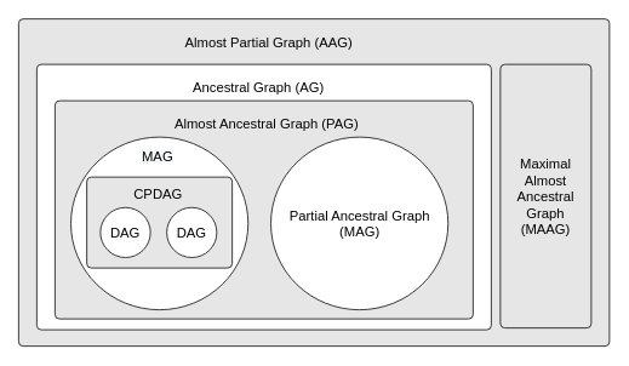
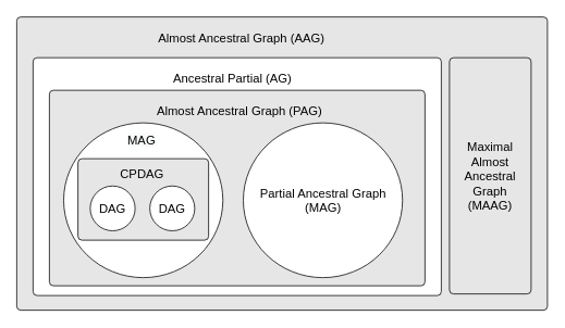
- <mxCell id="11" value="&lt;font style=&quot;font-size: 15px;&quot;&gt;Almost Partial Graph (AAG)&lt;/font&gt;" style="text;html=1;align=center;verticalAlign=middle;resizable=0;points=[];autosize=1;strokeColor=none;fillColor=none;" vertex="1" parent="2"><mxGeometry x="160" y="10" width="230" height="30" as="geometry" /></mxCell>
+ <mxCell id="11" value="&lt;font style=&quot;font-size: 15px;&quot;&gt;Almost Ancestral Graph (AAG)&lt;/font&gt;" style="text;html=1;align=center;verticalAlign=middle;resizable=0;points=[];autosize=1;strokeColor=none;fillColor=none;" vertex="1" parent="2"><mxGeometry x="160" y="10" width="230" height="30" as="geometry" /></mxCell>
- <mxCell id="5" value="&lt;span style=&quot;color: rgb(0, 0, 0); font-family: Helvetica; font-style: normal; font-variant-ligatures: normal; font-variant-caps: normal; font-weight: 400; letter-spacing: normal; orphans: 2; text-align: center; text-indent: 0px; text-transform: none; widows: 2; word-spacing: 0px; -webkit-text-stroke-width: 0px; text-decoration-thickness: initial; text-decoration-style: initial; text-decoration-color: initial; float: none; display: inline !important;&quot;&gt;&lt;font style=&quot;font-size: 15px;&quot;&gt;Ancestral Graph (AG)&lt;/font&gt;&lt;/span&gt;" style="text;whiteSpace=wrap;html=1;fontSize=25;" vertex="1" parent="2"><mxGeometry x="190" y="50" width="170" height="50" as="geometry" /></mxCell>
+ <mxCell id="5" value="&lt;span style=&quot;color: rgb(0, 0, 0); font-family: Helvetica; font-style: normal; font-variant-ligatures: normal; font-variant-caps: normal; font-weight: 400; letter-spacing: normal; orphans: 2; text-align: center; text-indent: 0px; text-transform: none; widows: 2; word-spacing: 0px; -webkit-text-stroke-width: 0px; text-decoration-thickness: initial; text-decoration-style: initial; text-decoration-color: initial; float: none; display: inline !important;&quot;&gt;&lt;font style=&quot;font-size: 15px;&quot;&gt;Ancestral Partial (AG)&lt;/font&gt;&lt;/span&gt;" style="text;whiteSpace=wrap;html=1;fontSize=25;" vertex="1" parent="2"><mxGeometry x="190" y="50" width="170" height="50" as="geometry" /></mxCell>
